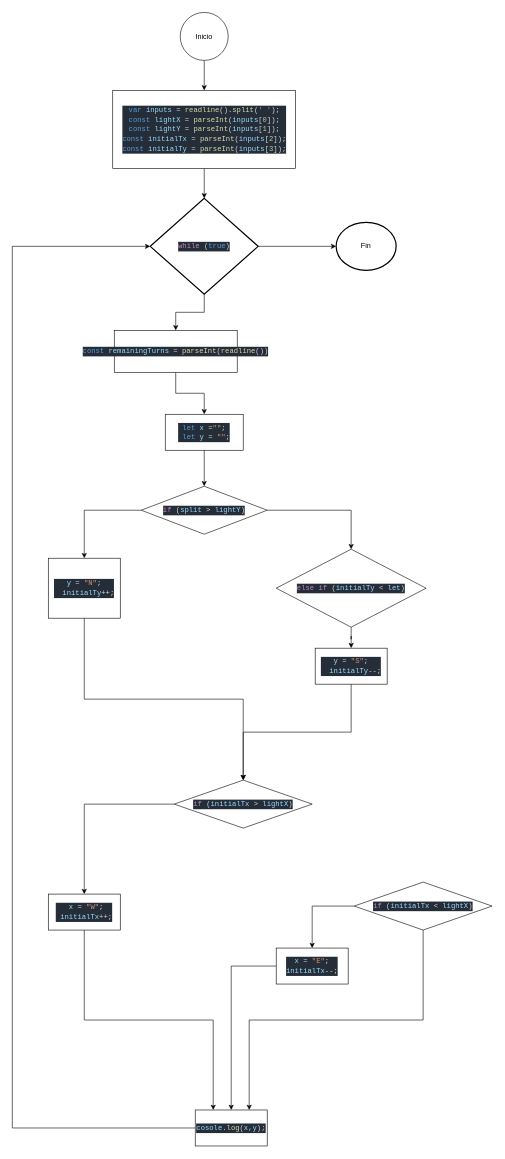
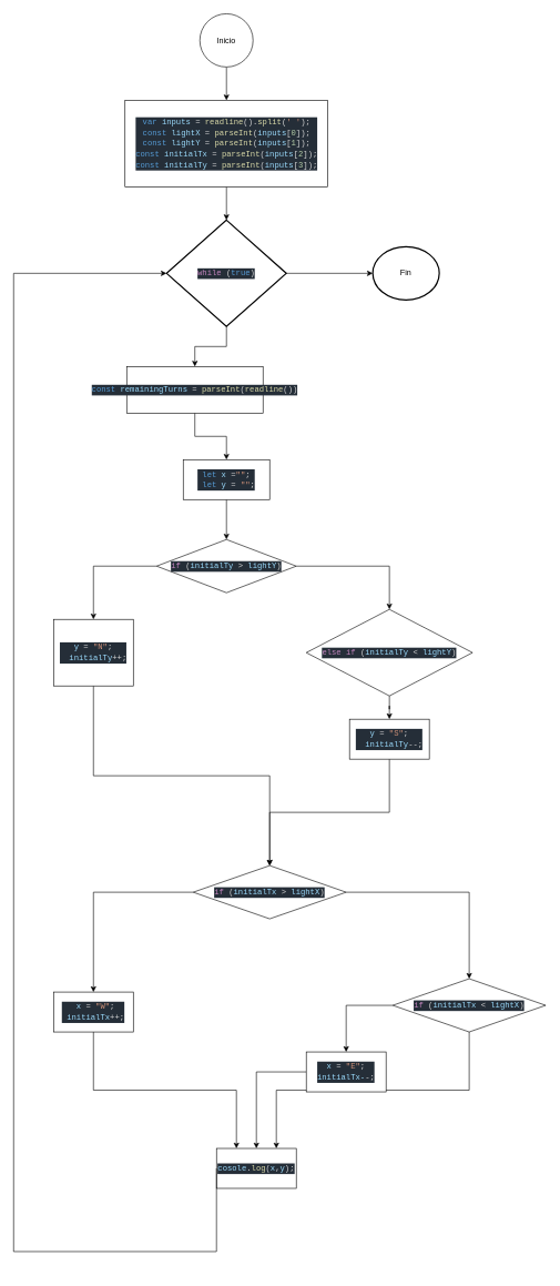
- <mxCell id="15" value="&lt;div style=&quot;color: rgb(212, 212, 212); background-color: rgb(37, 46, 56); font-family: Consolas, &amp;quot;Courier New&amp;quot;, monospace; line-height: 16px; white-space: pre;&quot;&gt;&lt;span style=&quot;color: #c586c0;&quot;&gt;if&lt;/span&gt; (&lt;span style=&quot;color: #9cdcfe;&quot;&gt;split&lt;/span&gt; &amp;gt; &lt;span style=&quot;color: #9cdcfe;&quot;&gt;lightY&lt;/span&gt;)&lt;/div&gt;" style="rhombus;whiteSpace=wrap;html=1;" vertex="1" parent="1"><mxGeometry x="235" y="810" width="210" height="80" as="geometry" /></mxCell>
+ <mxCell id="15" value="&lt;div style=&quot;color: rgb(212, 212, 212); background-color: rgb(37, 46, 56); font-family: Consolas, &amp;quot;Courier New&amp;quot;, monospace; line-height: 16px; white-space: pre;&quot;&gt;&lt;span style=&quot;color: #c586c0;&quot;&gt;if&lt;/span&gt; (&lt;span style=&quot;color: #9cdcfe;&quot;&gt;initialTy&lt;/span&gt; &amp;gt; &lt;span style=&quot;color: #9cdcfe;&quot;&gt;lightY&lt;/span&gt;)&lt;/div&gt;" style="rhombus;whiteSpace=wrap;html=1;" vertex="1" parent="1"><mxGeometry x="235" y="810" width="210" height="80" as="geometry" /></mxCell>
- <mxCell id="19" value="&lt;div style=&quot;color: #d4d4d4;background-color: #252e38;font-family: Consolas, 'Courier New', monospace;font-weight: normal;font-size: 12px;line-height: 16px;white-space: pre;&quot;&gt;&lt;div&gt;&lt;span style=&quot;color: #c586c0;&quot;&gt;else&lt;/span&gt;&lt;span style=&quot;color: #d4d4d4;&quot;&gt; &lt;/span&gt;&lt;span style=&quot;color: #c586c0;&quot;&gt;if&lt;/span&gt;&lt;span style=&quot;color: #d4d4d4;&quot;&gt; (&lt;/span&gt;&lt;span style=&quot;color: #9cdcfe;&quot;&gt;initialTy&lt;/span&gt;&lt;span style=&quot;color: #d4d4d4;&quot;&gt; &amp;lt; &lt;/span&gt;&lt;span style=&quot;color: #9cdcfe;&quot;&gt;let&lt;/span&gt;&lt;span style=&quot;color: #d4d4d4;&quot;&gt;)&lt;/span&gt;&lt;/div&gt;&lt;/div&gt;" style="rhombus;whiteSpace=wrap;html=1;" vertex="1" parent="1"><mxGeometry x="460" y="915" width="250" height="130" as="geometry" /></mxCell>
+ <mxCell id="19" value="&lt;div style=&quot;color: #d4d4d4;background-color: #252e38;font-family: Consolas, 'Courier New', monospace;font-weight: normal;font-size: 12px;line-height: 16px;white-space: pre;&quot;&gt;&lt;div&gt;&lt;span style=&quot;color: #c586c0;&quot;&gt;else&lt;/span&gt;&lt;span style=&quot;color: #d4d4d4;&quot;&gt; &lt;/span&gt;&lt;span style=&quot;color: #c586c0;&quot;&gt;if&lt;/span&gt;&lt;span style=&quot;color: #d4d4d4;&quot;&gt; (&lt;/span&gt;&lt;span style=&quot;color: #9cdcfe;&quot;&gt;initialTy&lt;/span&gt;&lt;span style=&quot;color: #d4d4d4;&quot;&gt; &amp;lt; &lt;/span&gt;&lt;span style=&quot;color: #9cdcfe;&quot;&gt;lightY&lt;/span&gt;&lt;span style=&quot;color: #d4d4d4;&quot;&gt;)&lt;/span&gt;&lt;/div&gt;&lt;/div&gt;" style="rhombus;whiteSpace=wrap;html=1;" vertex="1" parent="1"><mxGeometry x="460" y="915" width="250" height="130" as="geometry" /></mxCell>
+ <mxCell id="23" value="" style="edgeStyle=orthogonalEdgeStyle;rounded=0;orthogonalLoop=1;jettySize=auto;html=1;" edge="1" parent="1" source="24" target="29"><mxGeometry relative="1" as="geometry" /></mxCell>
- <mxCell id="32" value="&lt;div style=&quot;color: rgb(212, 212, 212); background-color: rgb(37, 46, 56); font-family: Consolas, &amp;quot;Courier New&amp;quot;, monospace; line-height: 16px; white-space: pre;&quot;&gt;&lt;span style=&quot;color: #9cdcfe;&quot;&gt;cosole&lt;/span&gt;.&lt;span style=&quot;color: #dcdcaa;&quot;&gt;log&lt;/span&gt;(&lt;span style=&quot;color: #9cdcfe;&quot;&gt;x&lt;/span&gt;,&lt;span style=&quot;color: #9cdcfe;&quot;&gt;y&lt;/span&gt;);&lt;/div&gt;" style="whiteSpace=wrap;html=1;" vertex="1" parent="1"><mxGeometry x="325" y="1850" width="120" height="60" as="geometry" /></mxCell>
+ <mxCell id="32" value="&lt;div style=&quot;color: rgb(212, 212, 212); background-color: rgb(37, 46, 56); font-family: Consolas, &amp;quot;Courier New&amp;quot;, monospace; line-height: 16px; white-space: pre;&quot;&gt;&lt;span style=&quot;color: #9cdcfe;&quot;&gt;cosole&lt;/span&gt;.&lt;span style=&quot;color: #dcdcaa;&quot;&gt;log&lt;/span&gt;(&lt;span style=&quot;color: #9cdcfe;&quot;&gt;x&lt;/span&gt;,&lt;span style=&quot;color: #9cdcfe;&quot;&gt;y&lt;/span&gt;);&lt;/div&gt;" style="whiteSpace=wrap;html=1;" vertex="1" parent="1"><mxGeometry x="325" y="1725" width="120" height="60" as="geometry" /></mxCell>
